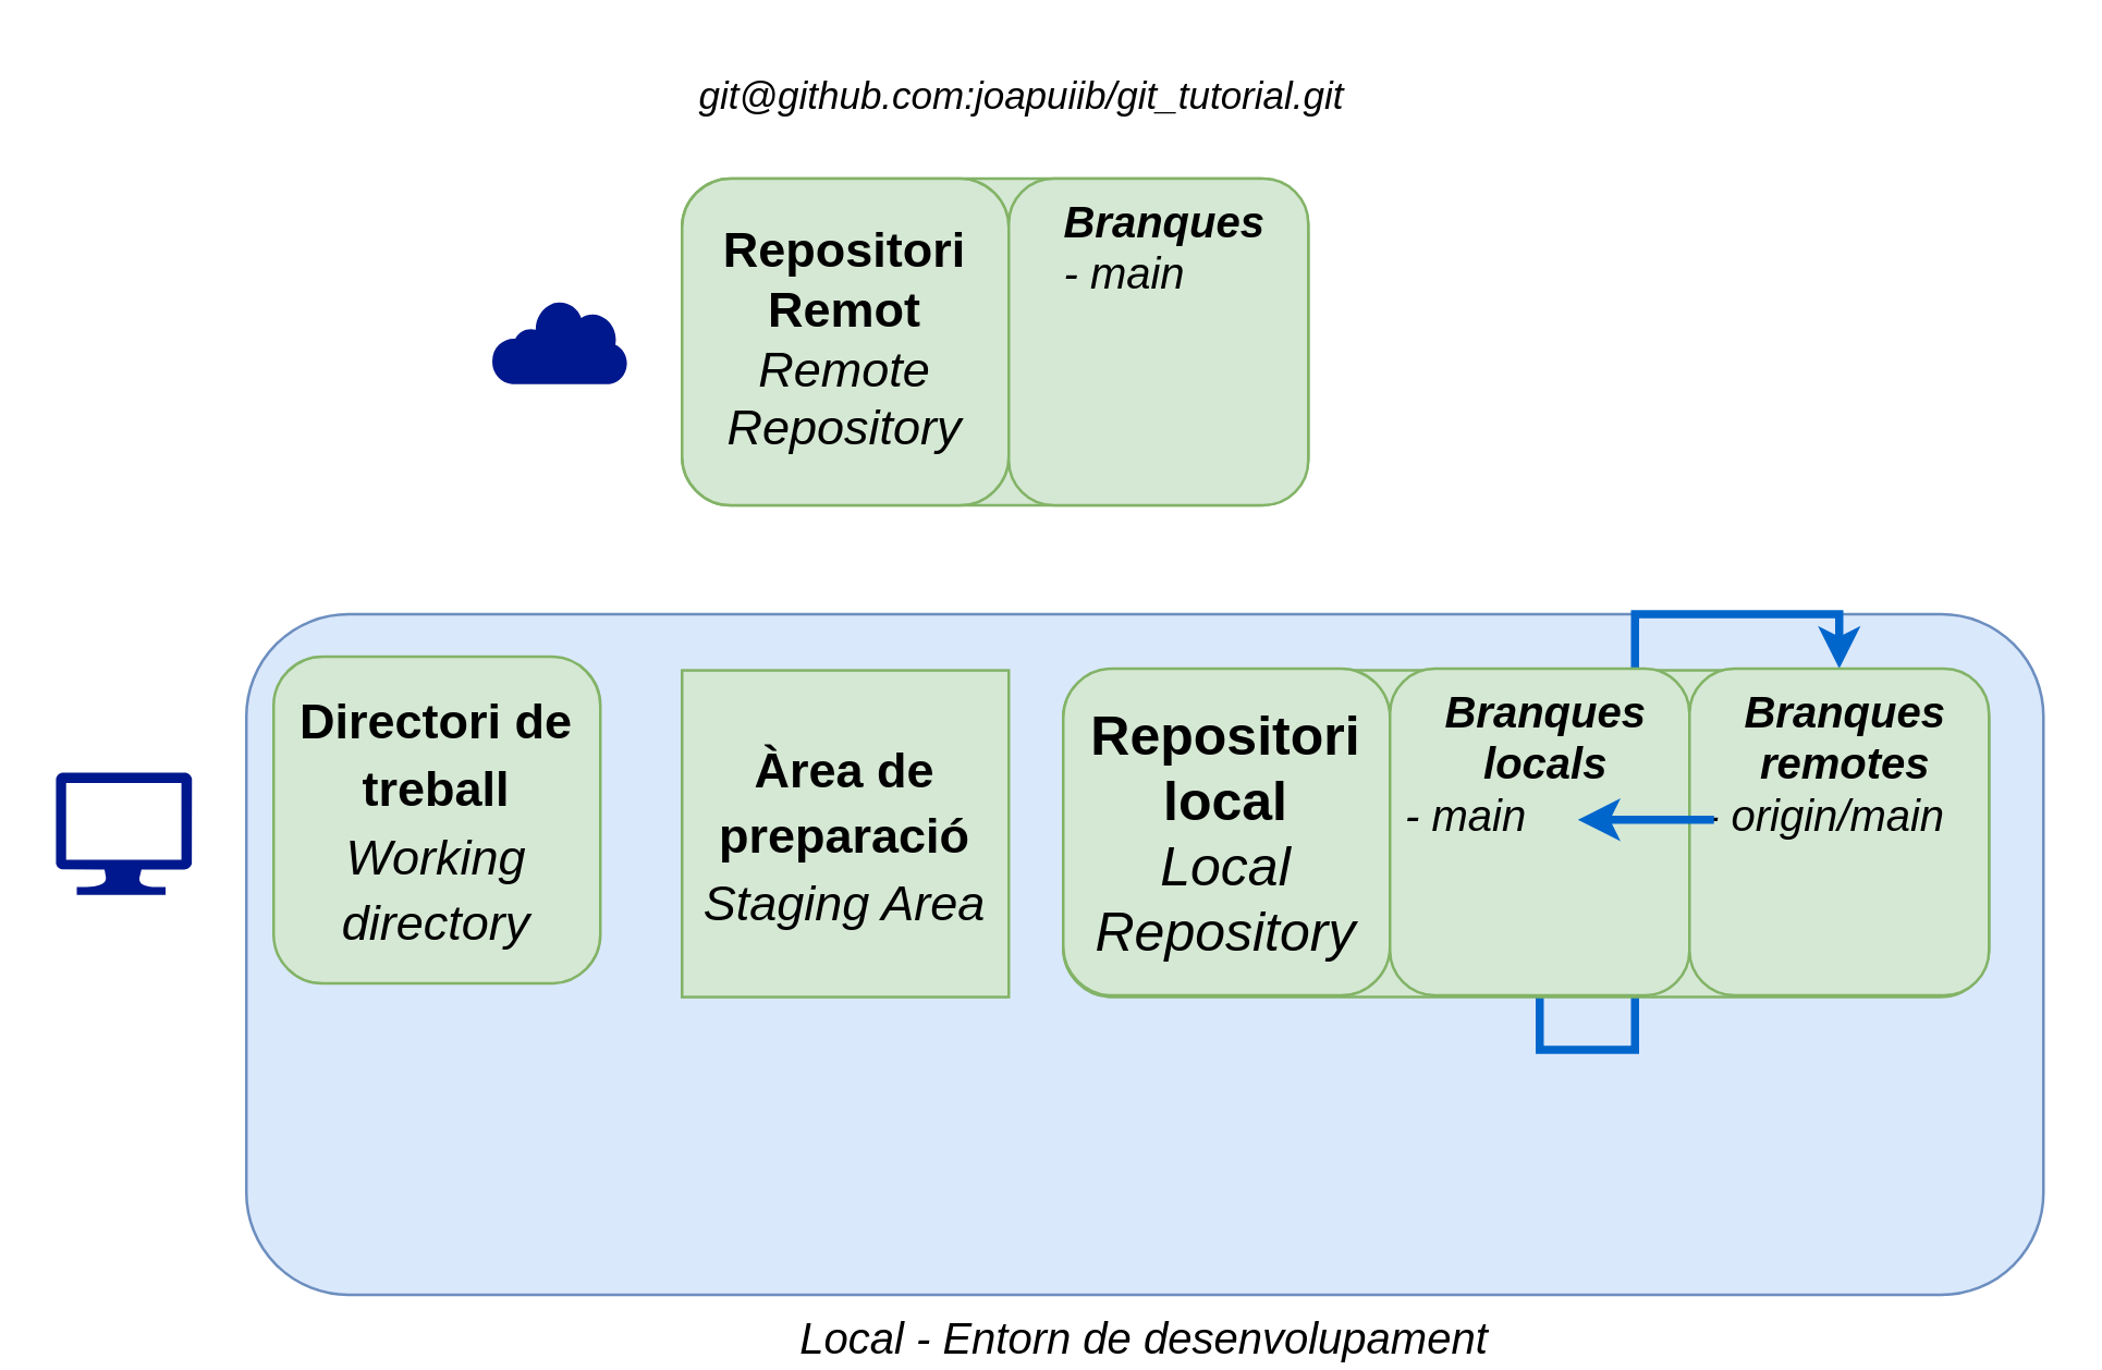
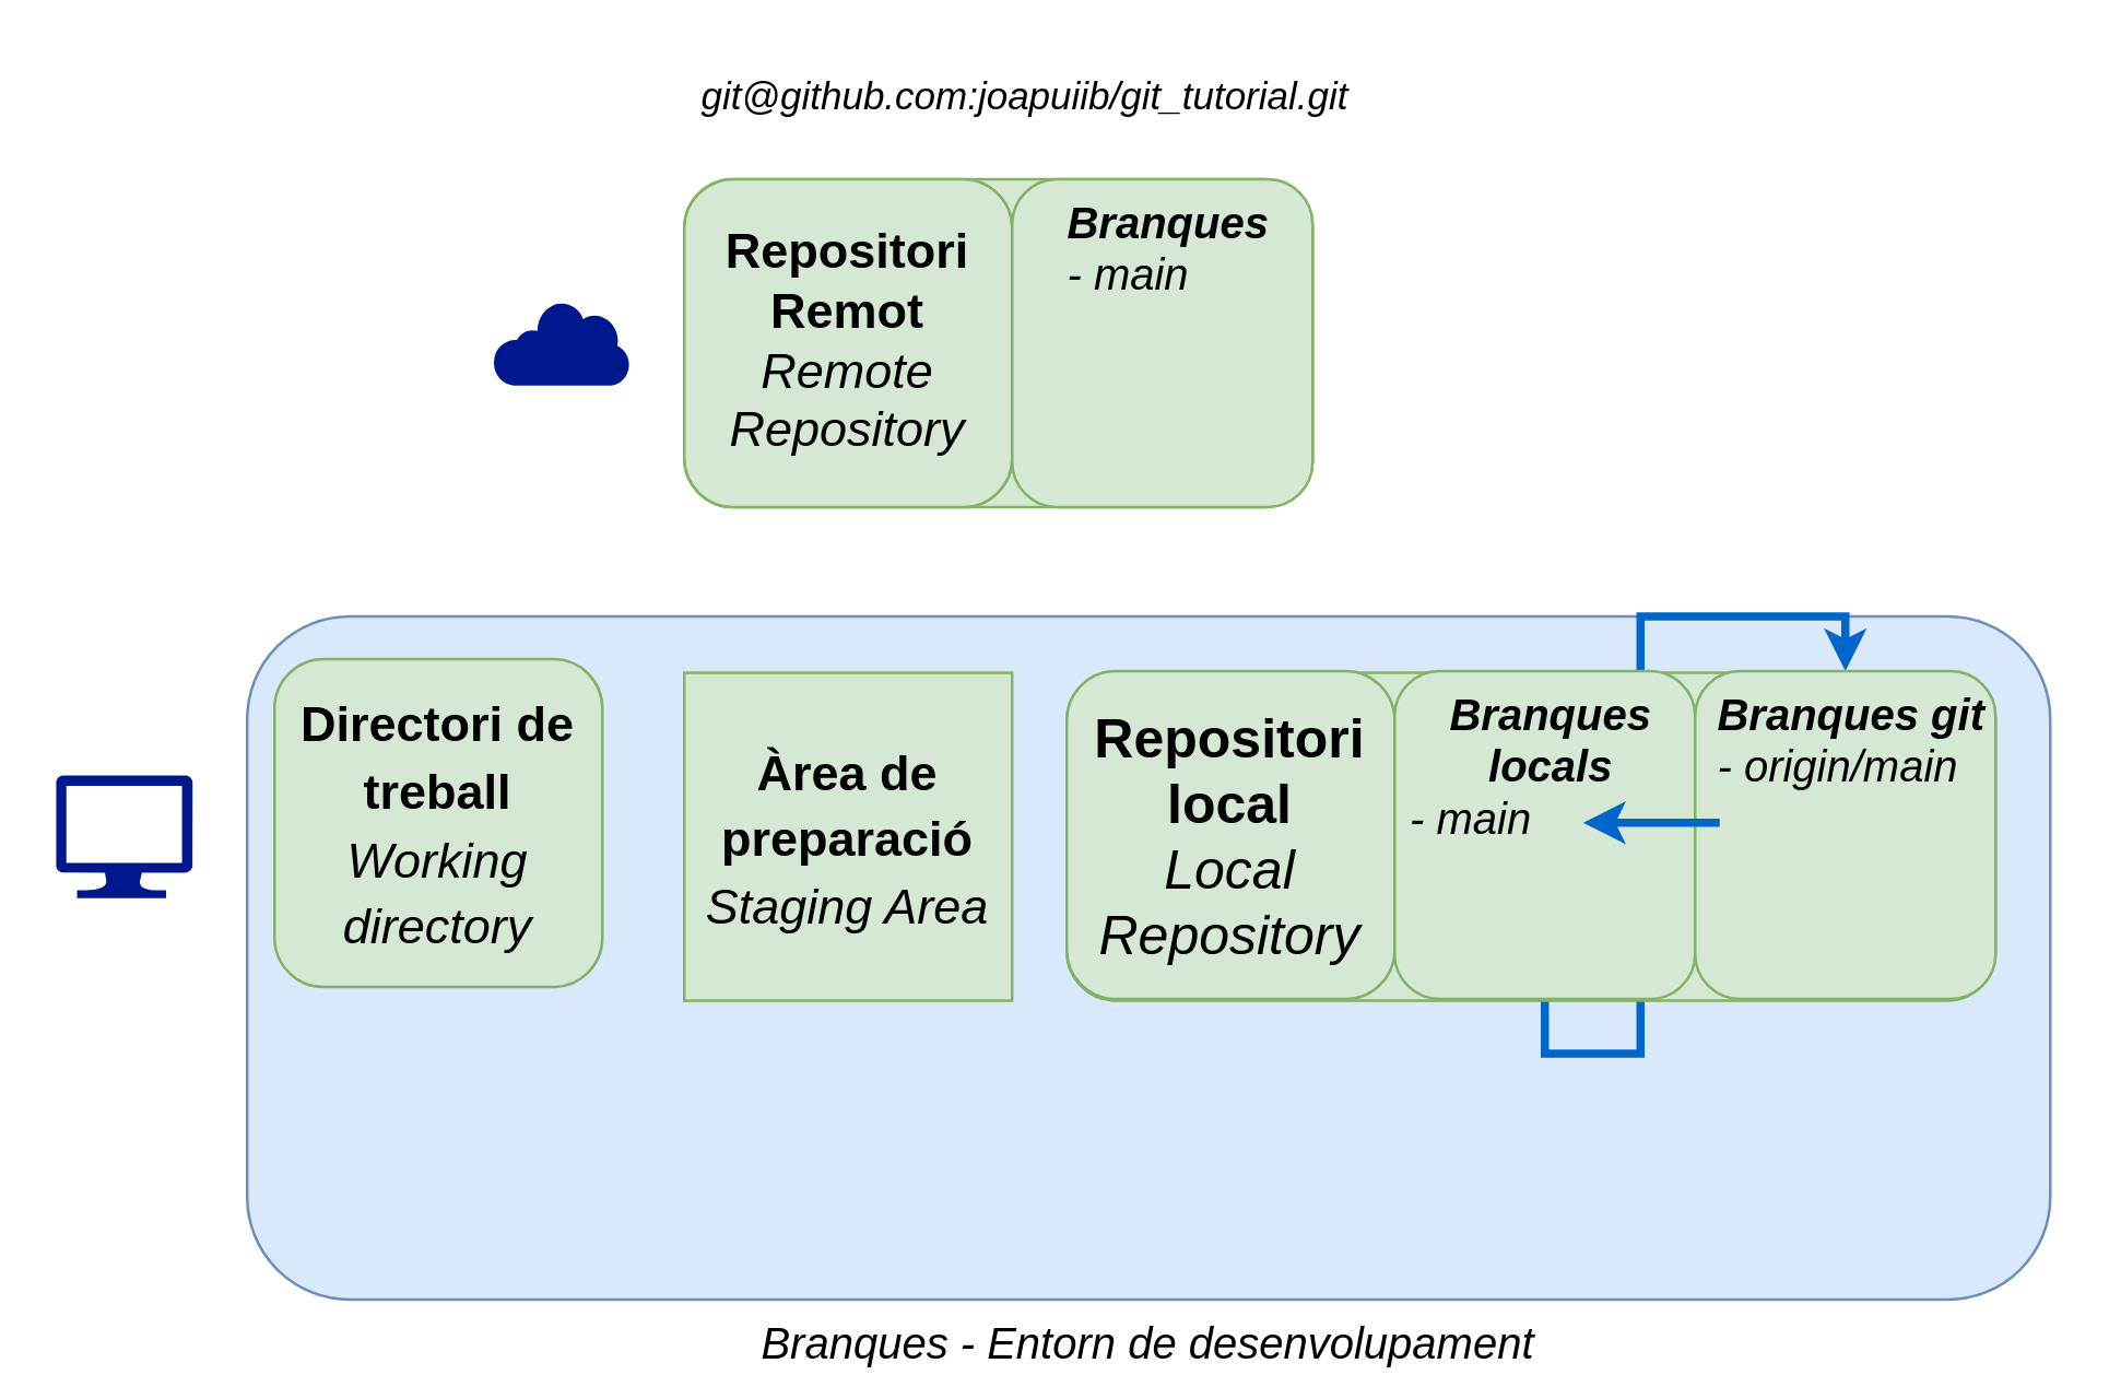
- <mxCell id="17" value="&lt;i style=&quot;&quot;&gt;&lt;b style=&quot;font-size: 16px;&quot;&gt;Branques remotes&lt;/b&gt;&lt;br style=&quot;font-size: 16px;&quot;&gt;&lt;div style=&quot;text-align: left;&quot;&gt;&lt;span style=&quot;background-color: initial;&quot;&gt;- origin/main&lt;/span&gt;&lt;br&gt;&lt;/div&gt;&lt;/i&gt;" style="rounded=1;whiteSpace=wrap;html=1;fontSize=16;fillColor=#d5e8d4;strokeColor=#82b366;verticalAlign=top;spacingLeft=5;" parent="1" vertex="1"><mxGeometry x="620" y="245" width="110" height="120" as="geometry" /></mxCell>
+ <mxCell id="17" value="&lt;i style=&quot;&quot;&gt;&lt;b style=&quot;font-size: 16px;&quot;&gt;Branques git&lt;/b&gt;&lt;br style=&quot;font-size: 16px;&quot;&gt;&lt;div style=&quot;text-align: left;&quot;&gt;&lt;span style=&quot;background-color: initial;&quot;&gt;- origin/main&lt;/span&gt;&lt;br&gt;&lt;/div&gt;&lt;/i&gt;" style="rounded=1;whiteSpace=wrap;html=1;fontSize=16;fillColor=#d5e8d4;strokeColor=#82b366;verticalAlign=top;spacingLeft=5;" parent="1" vertex="1"><mxGeometry x="620" y="245" width="110" height="120" as="geometry" /></mxCell>
- <mxCell id="2" value="&lt;i&gt;Local - Entorn de desenvolupament&lt;/i&gt;" style="rounded=1;whiteSpace=wrap;html=1;verticalAlign=top;labelPosition=center;verticalLabelPosition=bottom;align=center;textDirection=ltr;labelBackgroundColor=none;spacingTop=0;spacing=2;fontSize=16;fillColor=#dae8fc;strokeColor=#6c8ebf;" parent="1" vertex="1"><mxGeometry x="90" y="225" width="660" height="250" as="geometry" /></mxCell>
+ <mxCell id="2" value="&lt;i&gt;Branques - Entorn de desenvolupament&lt;/i&gt;" style="rounded=1;whiteSpace=wrap;html=1;verticalAlign=top;labelPosition=center;verticalLabelPosition=bottom;align=center;textDirection=ltr;labelBackgroundColor=none;spacingTop=0;spacing=2;fontSize=16;fillColor=#dae8fc;strokeColor=#6c8ebf;" parent="1" vertex="1"><mxGeometry x="90" y="225" width="660" height="250" as="geometry" /></mxCell>
